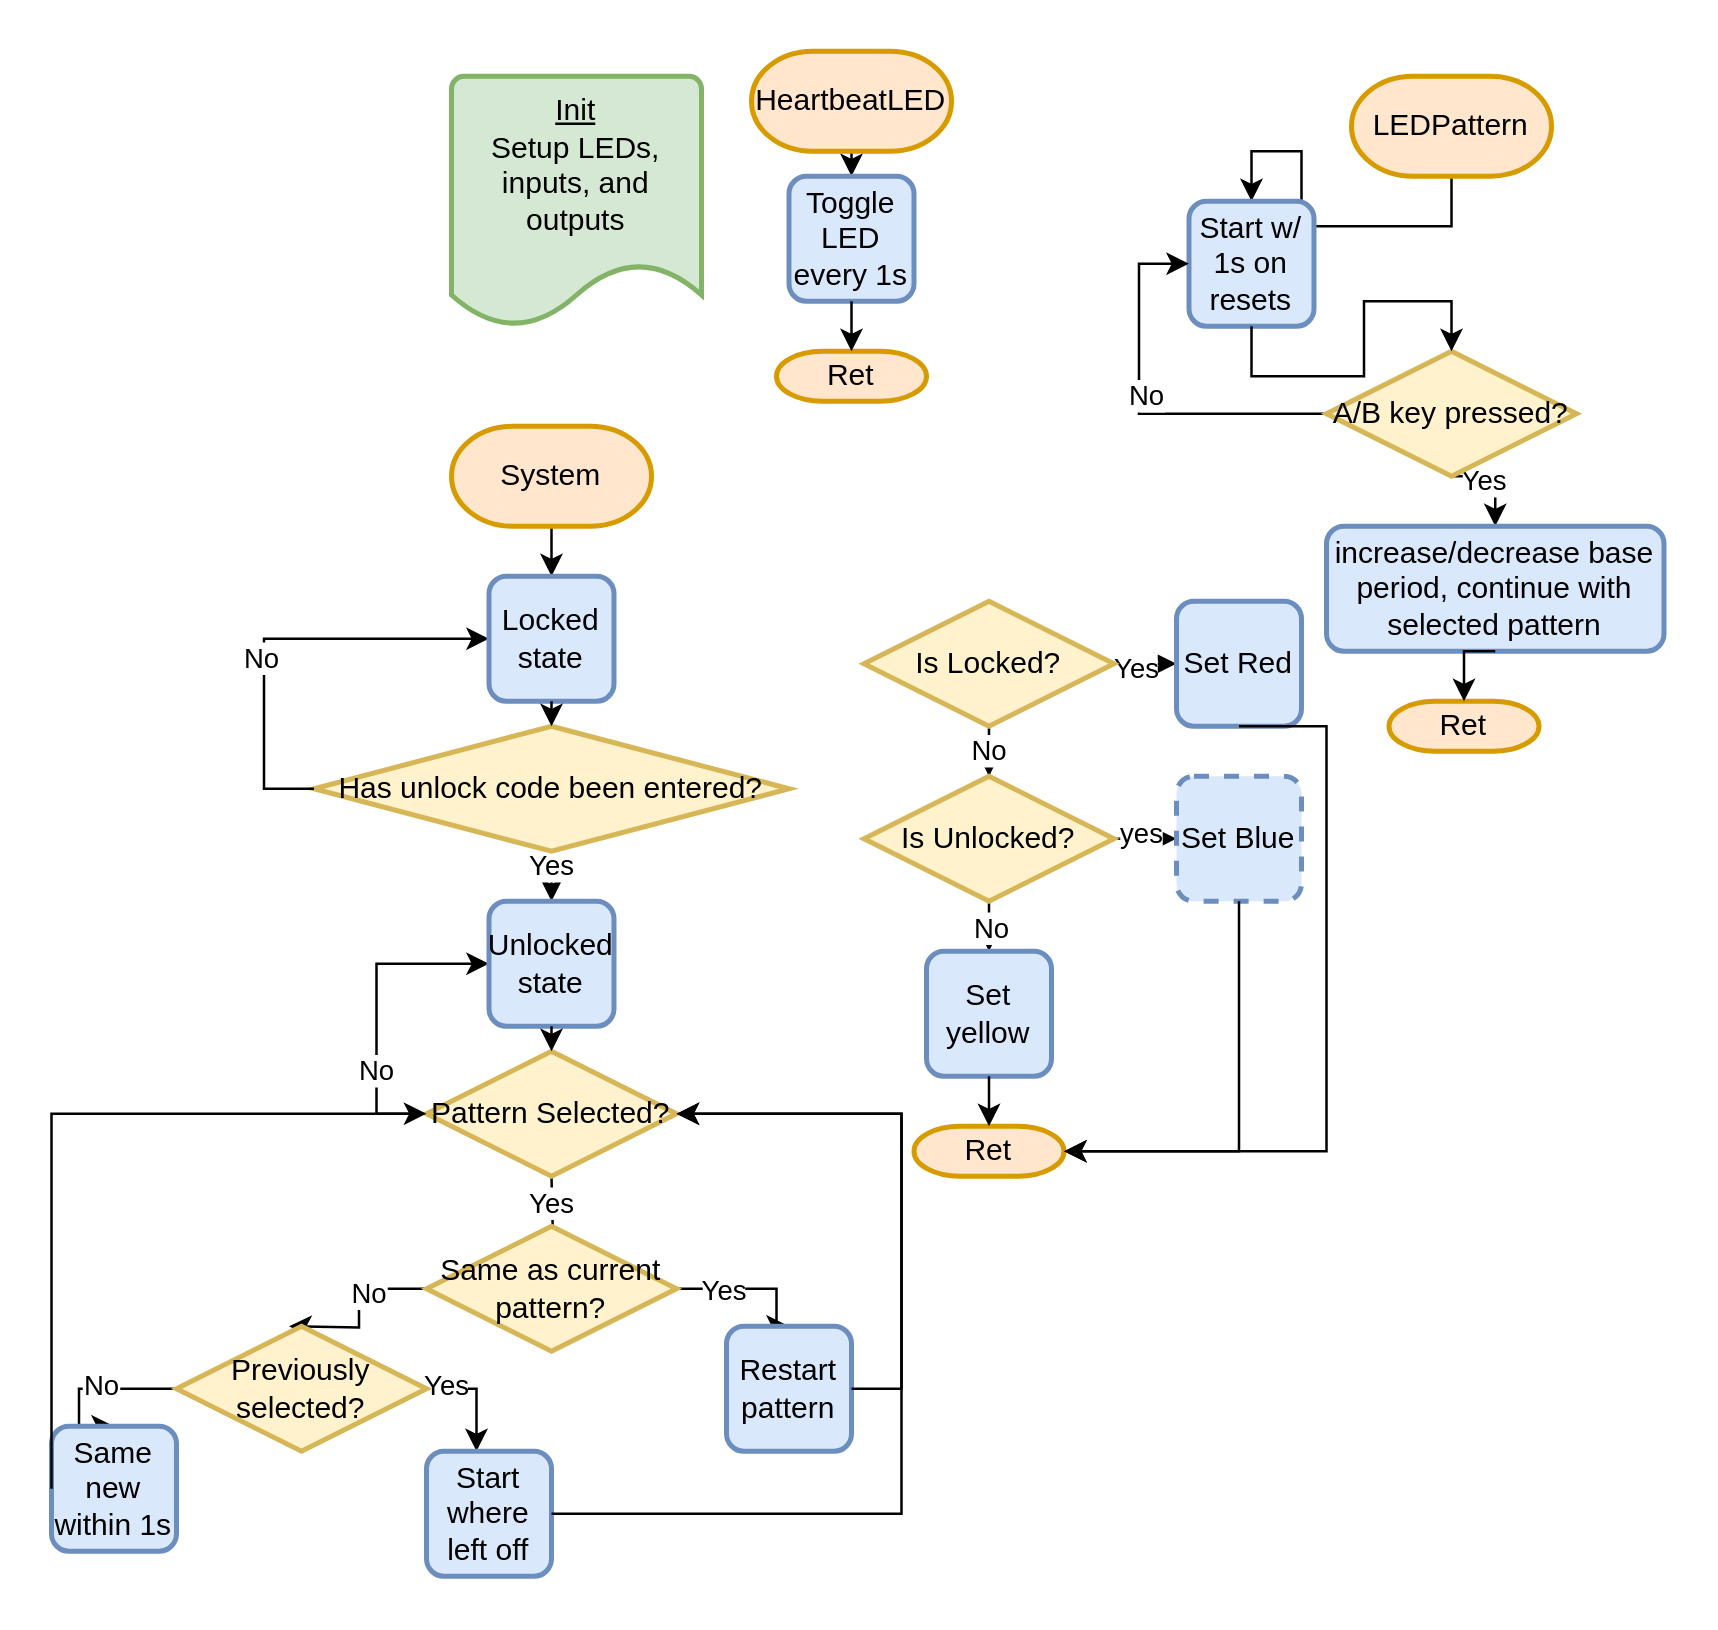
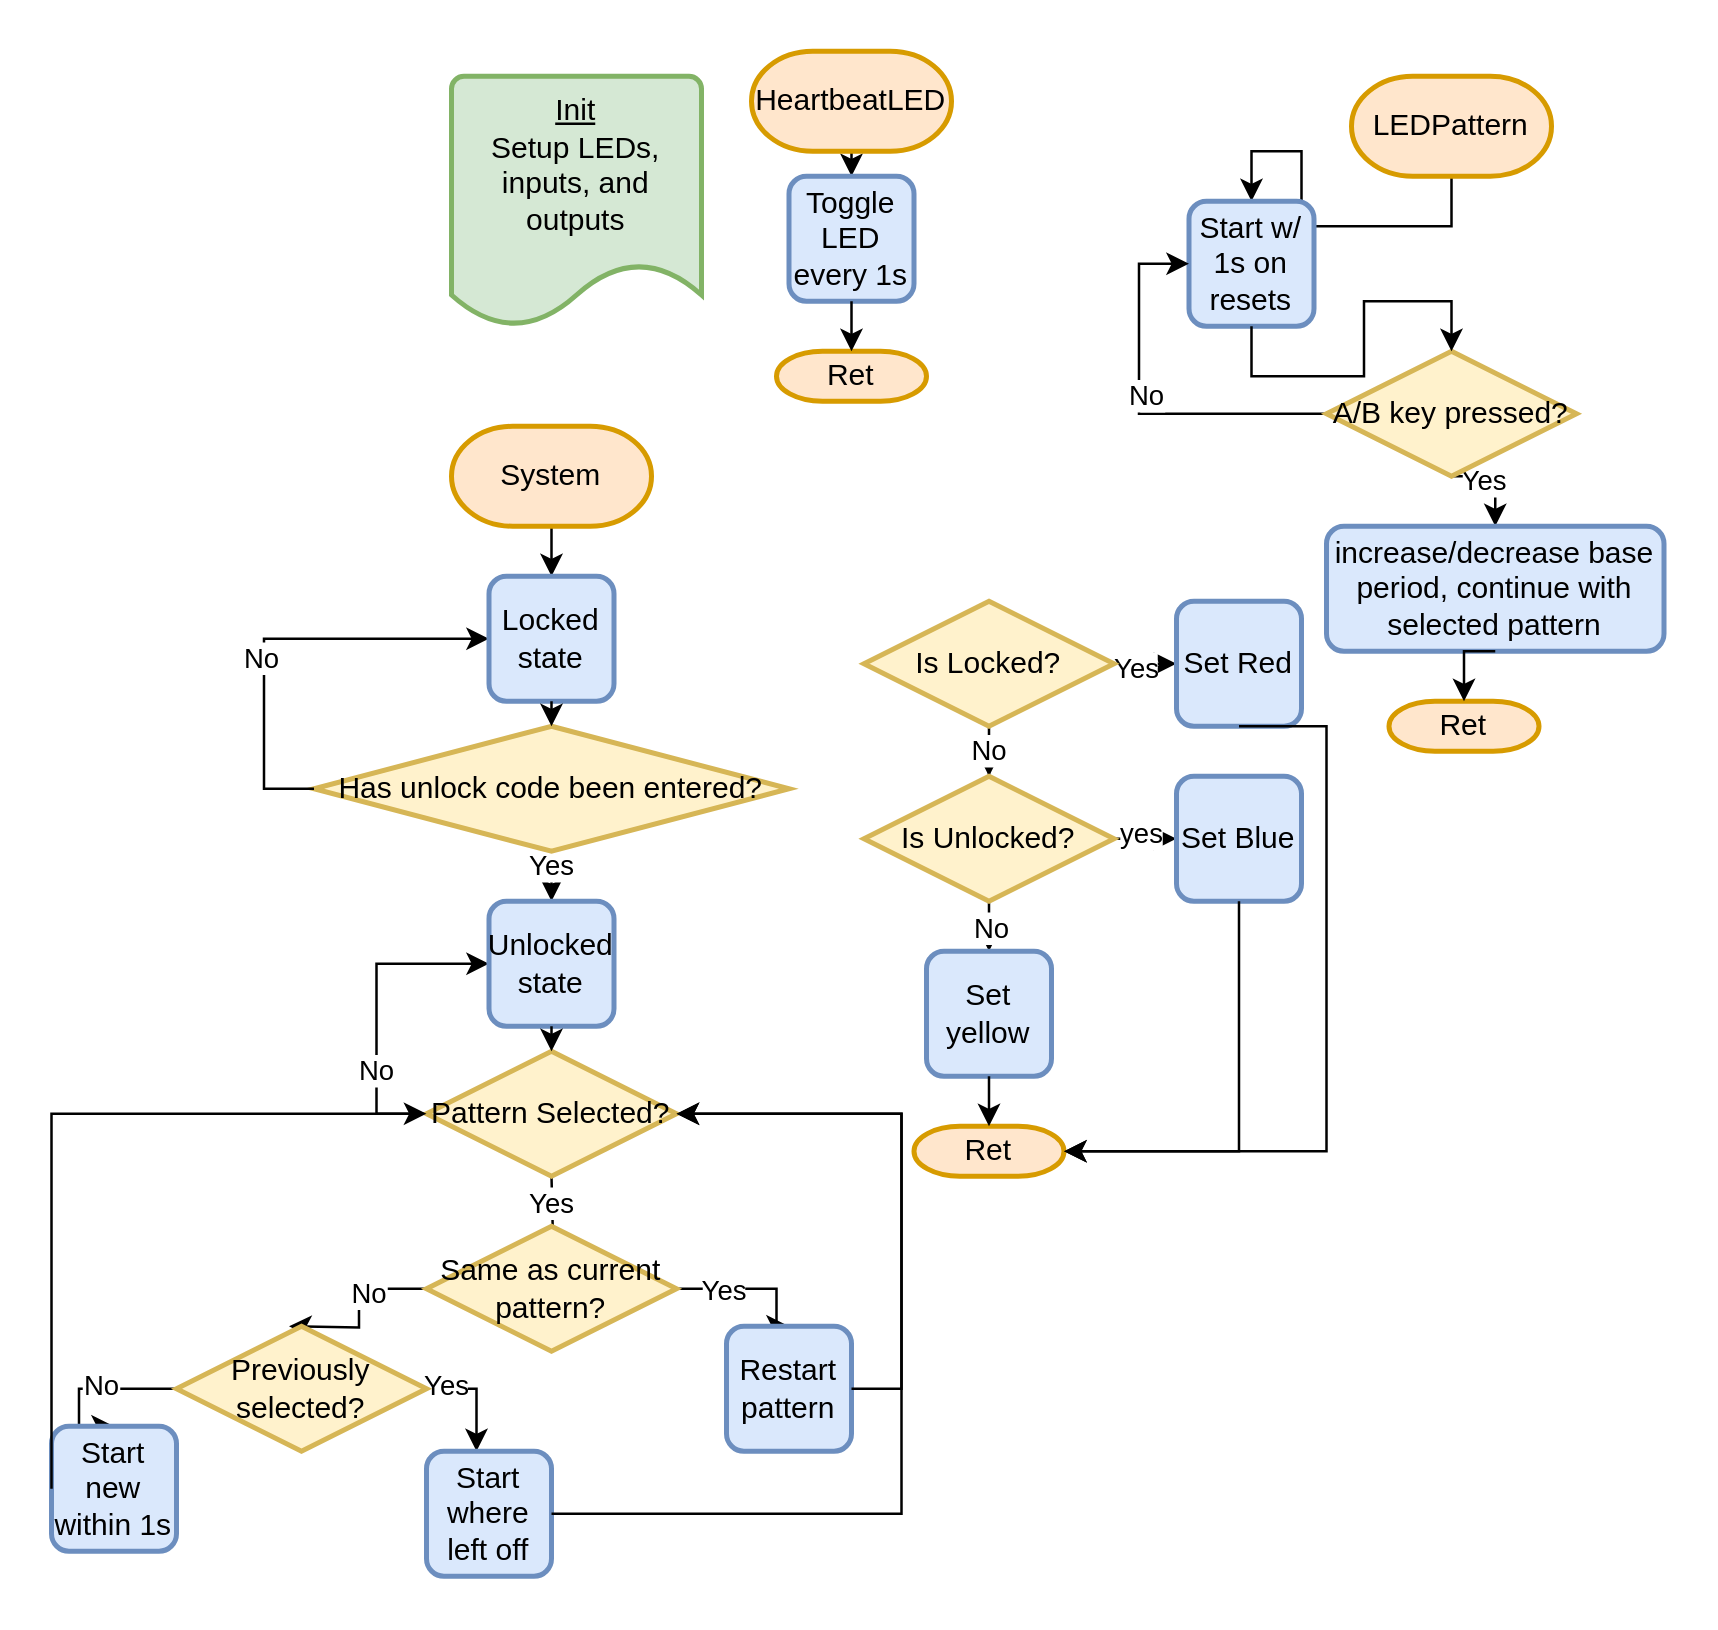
- <mxCell id="27" value="Set Blue" style="rounded=1;whiteSpace=wrap;html=1;absoluteArcSize=1;arcSize=14;strokeWidth=2;fillColor=#dae8fc;strokeColor=#6c8ebf;dashed=1;" parent="1" vertex="1"><mxGeometry x="470" y="310" width="50" height="50" as="geometry" /></mxCell>
+ <mxCell id="27" value="Set Blue" style="rounded=1;whiteSpace=wrap;html=1;absoluteArcSize=1;arcSize=14;strokeWidth=2;fillColor=#dae8fc;strokeColor=#6c8ebf;" parent="1" vertex="1"><mxGeometry x="470" y="310" width="50" height="50" as="geometry" /></mxCell>
- <mxCell id="49" value="Same new within 1s" style="rounded=1;whiteSpace=wrap;html=1;absoluteArcSize=1;arcSize=14;strokeWidth=2;fillColor=#dae8fc;strokeColor=#6c8ebf;" vertex="1" parent="1"><mxGeometry x="20" y="570" width="50" height="50" as="geometry" /></mxCell>
+ <mxCell id="49" value="Start new within 1s" style="rounded=1;whiteSpace=wrap;html=1;absoluteArcSize=1;arcSize=14;strokeWidth=2;fillColor=#dae8fc;strokeColor=#6c8ebf;" vertex="1" parent="1"><mxGeometry x="20" y="570" width="50" height="50" as="geometry" /></mxCell>
